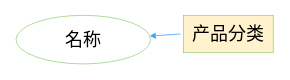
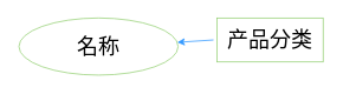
- <mxCell id="2" value="&lt;span style=&quot;font-size: 24px;&quot;&gt;产品分类&lt;/span&gt;" style="rounded=0;whiteSpace=wrap;html=1;strokeColor=#97D077;fillColor=#fff2cc;" vertex="1" parent="1"><mxGeometry x="244" y="20" width="120" height="50" as="geometry" /></mxCell>
+ <mxCell id="2" value="&lt;span style=&quot;font-size: 24px;&quot;&gt;产品分类&lt;/span&gt;" style="rounded=0;whiteSpace=wrap;html=1;strokeColor=#97D077;" vertex="1" parent="1"><mxGeometry x="244" y="20" width="120" height="50" as="geometry" /></mxCell>
